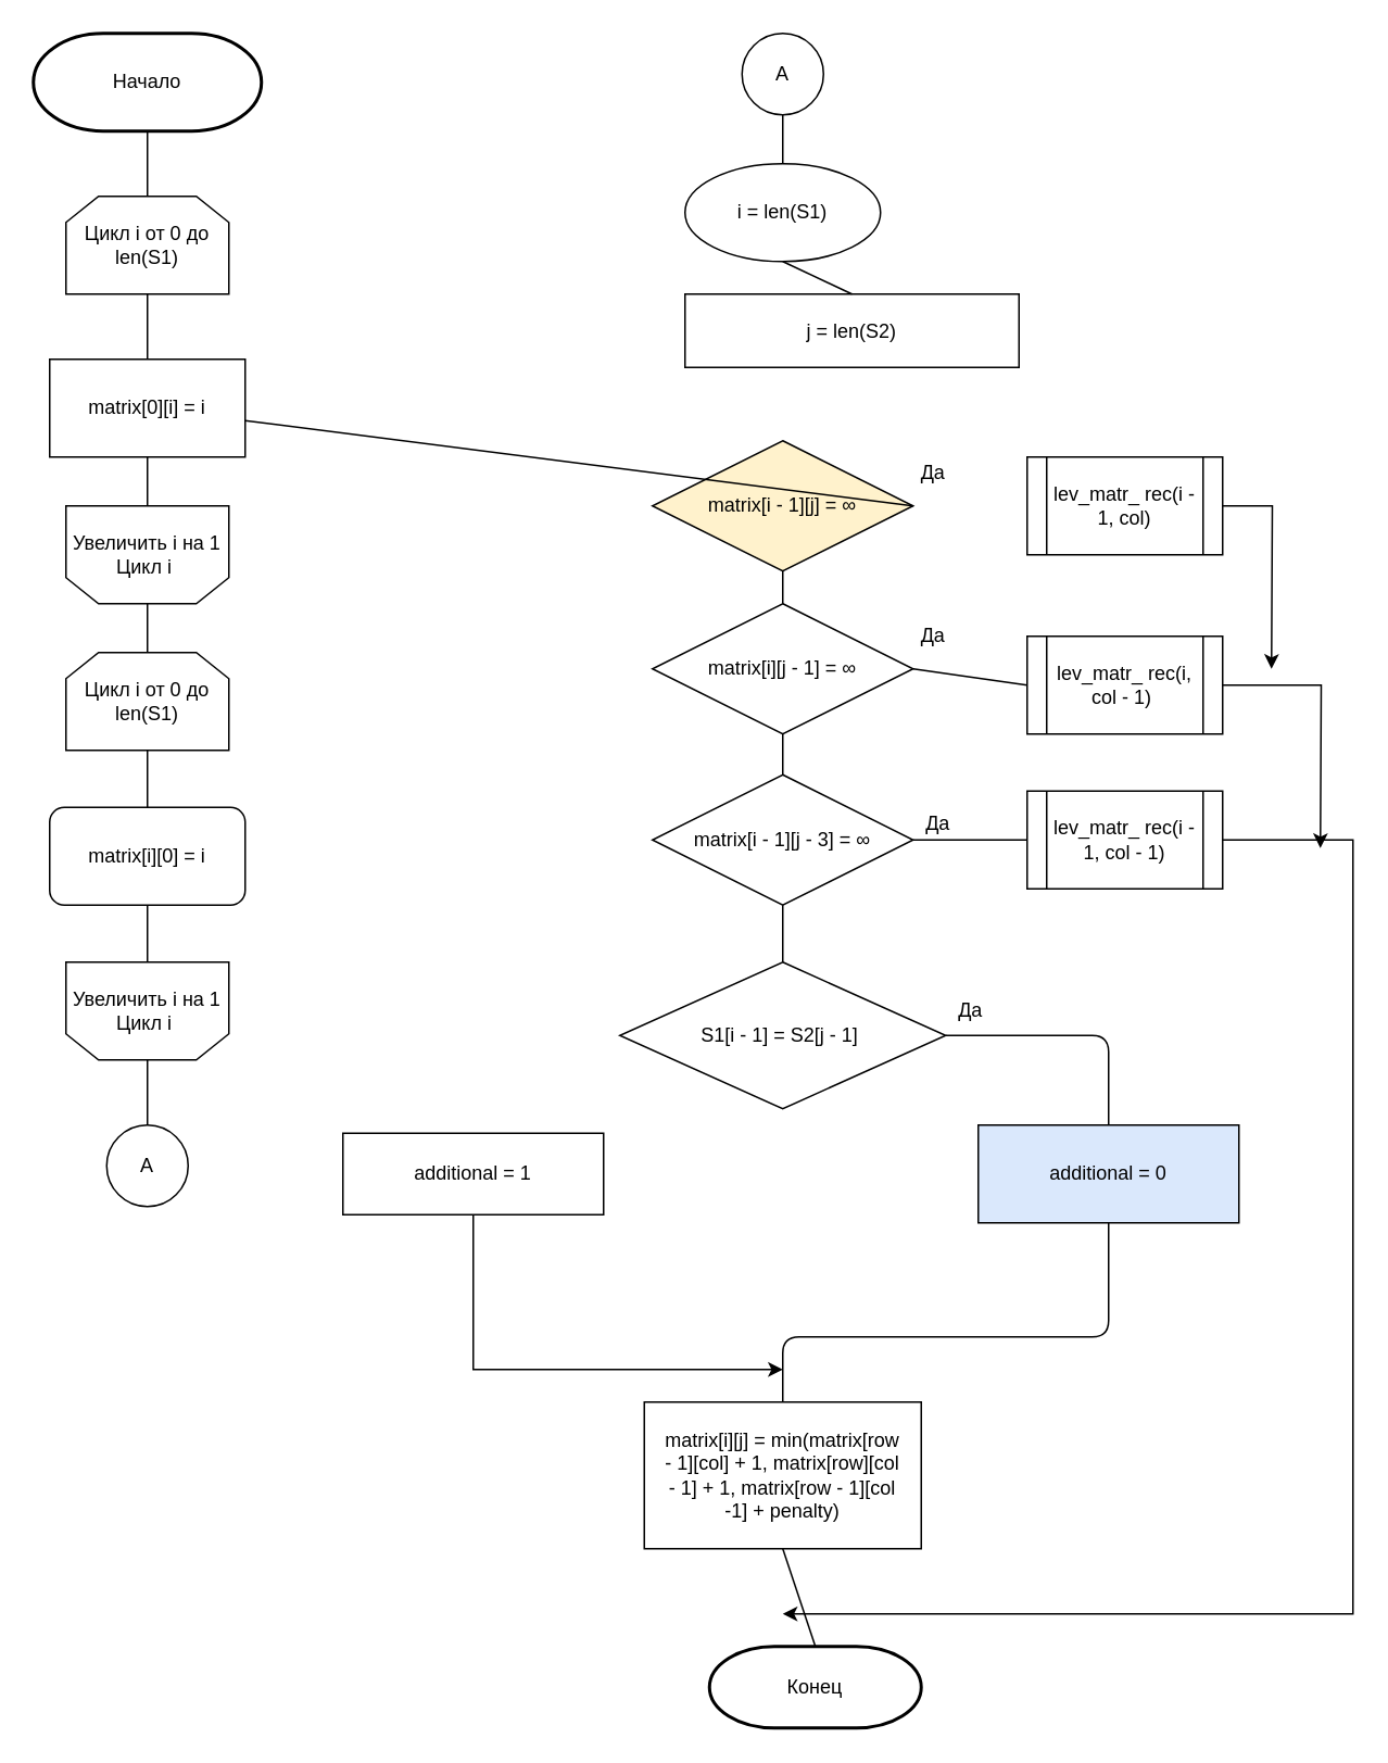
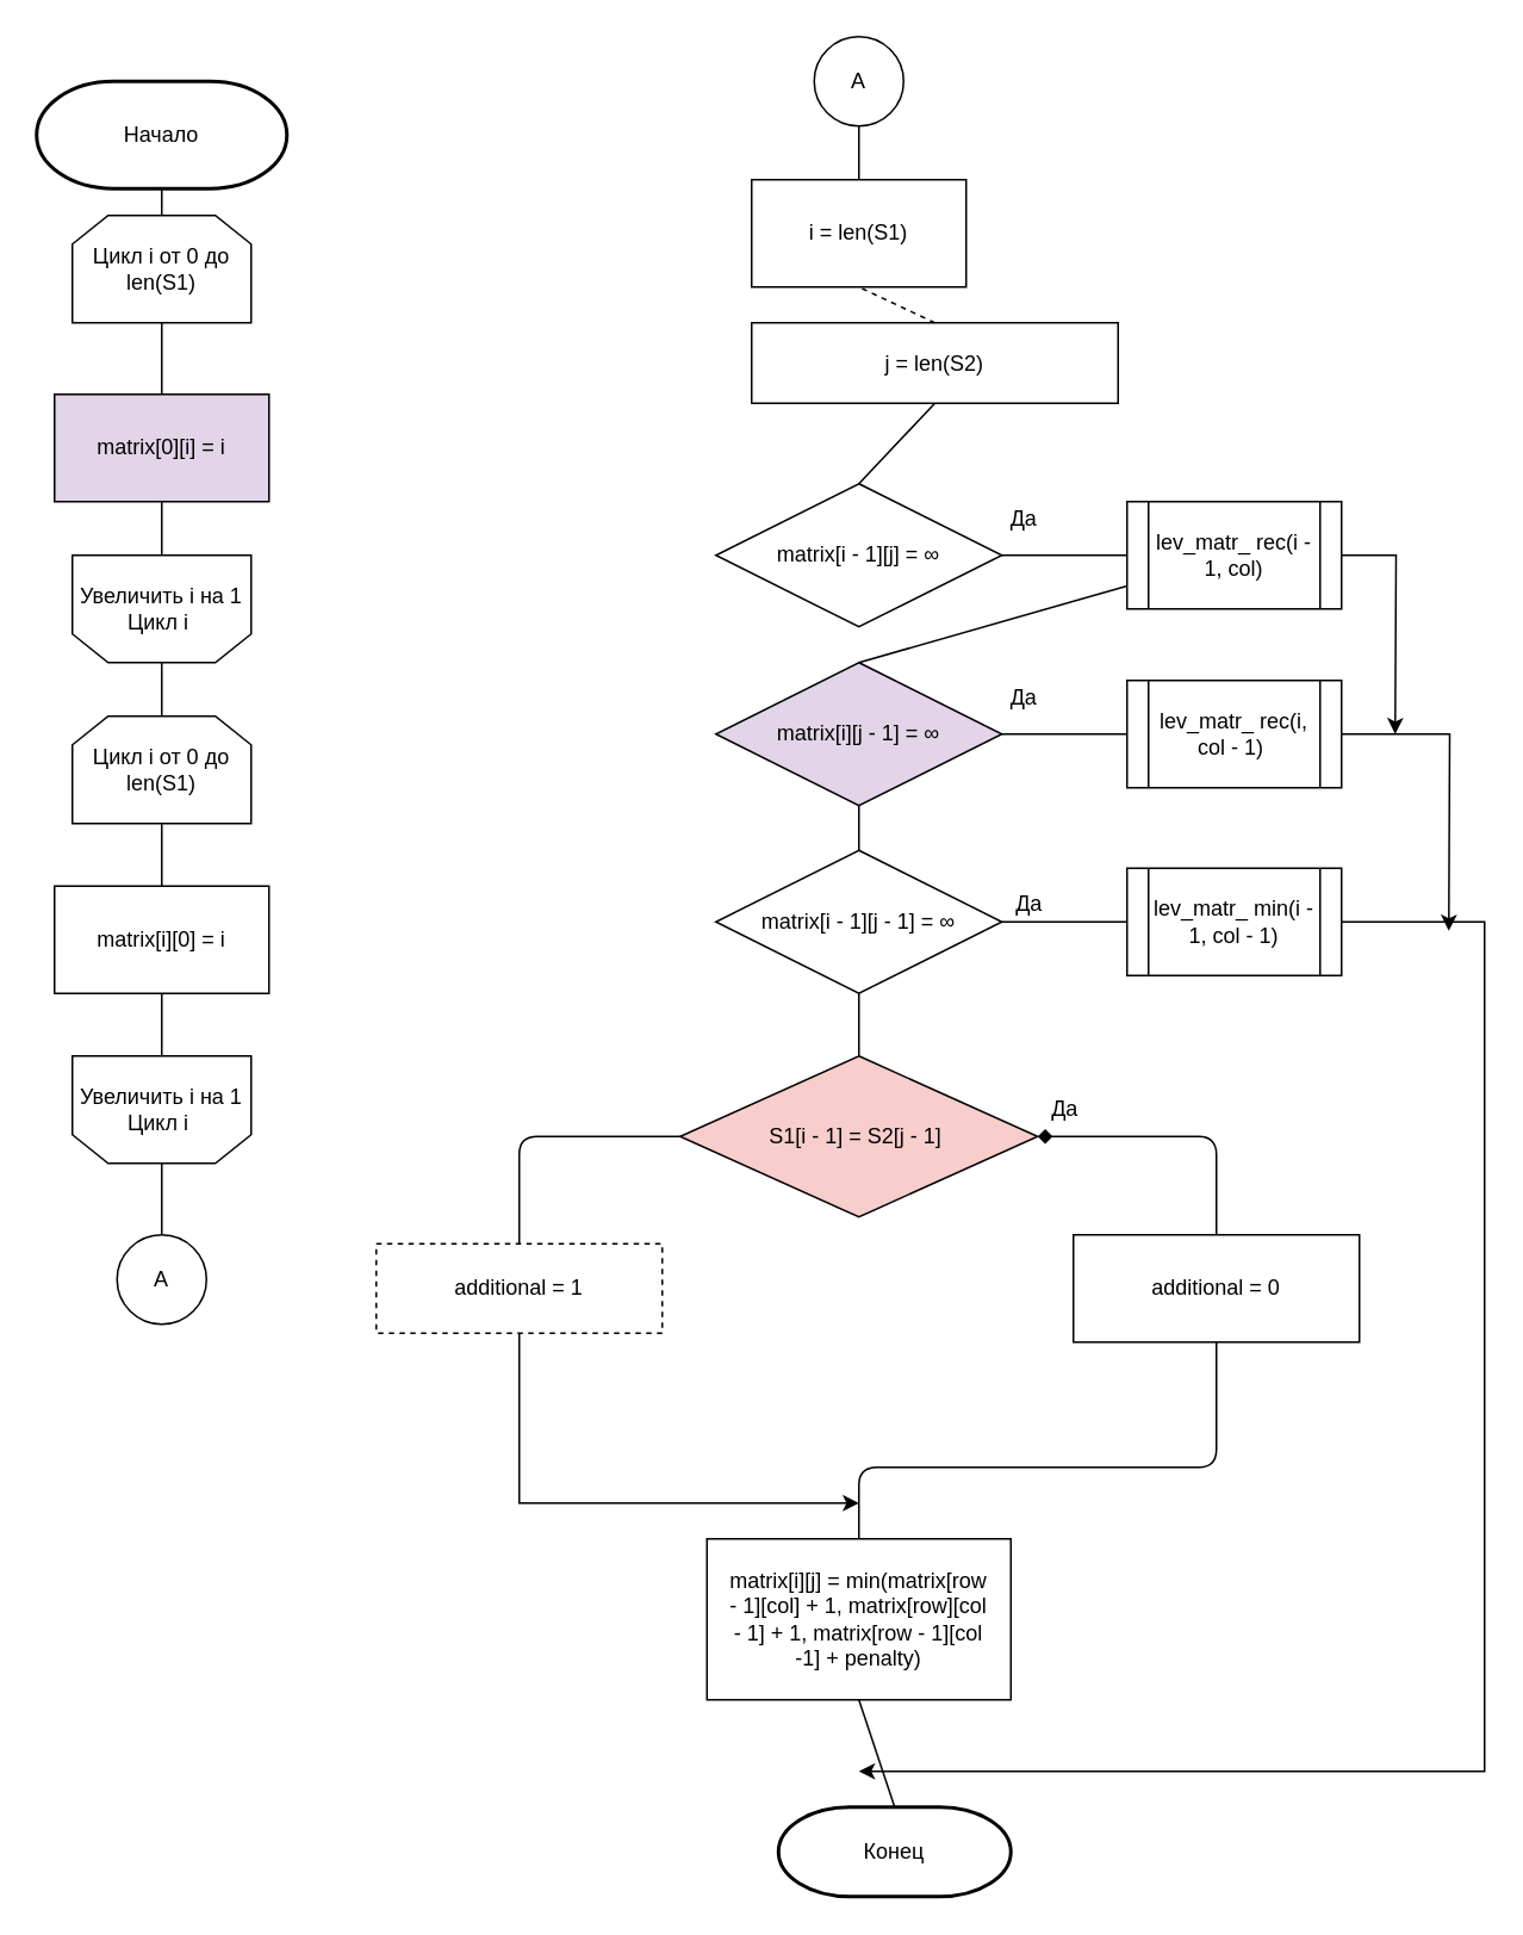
- <mxCell id="2" value="Начало" style="strokeWidth=2;html=1;shape=mxgraph.flowchart.terminator;whiteSpace=wrap;" parent="1" vertex="1"><mxGeometry x="20" y="20" width="140" height="60" as="geometry" /></mxCell>
+ <mxCell id="2" value="Начало" style="strokeWidth=2;html=1;shape=mxgraph.flowchart.terminator;whiteSpace=wrap;" parent="1" vertex="1"><mxGeometry x="20" y="45" width="140" height="60" as="geometry" /></mxCell>
- <mxCell id="14" value="i = len(S1)&lt;br/&gt;" style="ellipse;whiteSpace=wrap;html=1;" parent="1" vertex="1"><mxGeometry x="420" y="100" width="120" height="60" as="geometry" /></mxCell>
+ <mxCell id="14" value="i = len(S1)&lt;br/&gt;" style="whiteSpace=wrap;html=1;" parent="1" vertex="1"><mxGeometry x="420" y="100" width="120" height="60" as="geometry" /></mxCell>
- <mxCell id="17" value="" style="endArrow=none;html=1;entryX=0.5;entryY=1;entryDx=0;entryDy=0;exitX=0.5;exitY=0;exitDx=0;exitDy=0;" parent="1" source="15" target="14" edge="1"><mxGeometry width="50" height="50" relative="1" as="geometry"><mxPoint x="520" y="-40" as="sourcePoint" /><mxPoint x="520" y="-70" as="targetPoint" /></mxGeometry></mxCell>
+ <mxCell id="17" value="" style="endArrow=none;html=1;entryX=0.5;entryY=1;entryDx=0;entryDy=0;exitX=0.5;exitY=0;exitDx=0;exitDy=0;dashed=1;" parent="1" source="15" target="14" edge="1"><mxGeometry width="50" height="50" relative="1" as="geometry"><mxPoint x="520" y="-40" as="sourcePoint" /><mxPoint x="520" y="-70" as="targetPoint" /></mxGeometry></mxCell>
+ <mxCell id="39" value="" style="endArrow=none;html=1;exitX=0.5;exitY=0;exitDx=0;exitDy=0;entryX=0.5;entryY=1;entryDx=0;entryDy=0;" parent="1" source="30" target="15" edge="1"><mxGeometry width="50" height="50" relative="1" as="geometry"><mxPoint x="460" y="290" as="sourcePoint" /><mxPoint x="510" y="240" as="targetPoint" /></mxGeometry></mxCell>
- <mxCell id="4" value="matrix[0][i] = i" style="whiteSpace=wrap;html=1;" parent="1" vertex="1"><mxGeometry x="30" y="220" width="120" height="60" as="geometry" /></mxCell>
+ <mxCell id="4" value="matrix[0][i] = i" style="whiteSpace=wrap;html=1;fillColor=#e1d5e7;" parent="1" vertex="1"><mxGeometry x="30" y="220" width="120" height="60" as="geometry" /></mxCell>
- <mxCell id="40" value="" style="endArrow=none;html=1;exitX=1;exitY=0.5;exitDx=0;exitDy=0;" parent="1" source="30" target="4" edge="1"><mxGeometry width="50" height="50" relative="1" as="geometry"><mxPoint x="570" y="340" as="sourcePoint" /><mxPoint x="620" y="290" as="targetPoint" /></mxGeometry></mxCell>
+ <mxCell id="40" value="" style="endArrow=none;html=1;exitX=1;exitY=0.5;exitDx=0;exitDy=0;entryX=0;entryY=0.5;entryDx=0;entryDy=0;" parent="1" source="30" target="34" edge="1"><mxGeometry width="50" height="50" relative="1" as="geometry"><mxPoint x="570" y="340" as="sourcePoint" /><mxPoint x="620" y="290" as="targetPoint" /></mxGeometry></mxCell>
- <mxCell id="30" value="matrix[i - 1][j] = ∞" style="rhombus;whiteSpace=wrap;html=1;fillColor=#fff2cc;" parent="1" vertex="1"><mxGeometry x="400" y="270" width="160" height="80" as="geometry" /></mxCell>
+ <mxCell id="30" value="matrix[i - 1][j] = ∞" style="rhombus;whiteSpace=wrap;html=1;" parent="1" vertex="1"><mxGeometry x="400" y="270" width="160" height="80" as="geometry" /></mxCell>
- <mxCell id="43" value="" style="endArrow=none;html=1;exitX=0.5;exitY=0;exitDx=0;exitDy=0;entryX=0.5;entryY=1;entryDx=0;entryDy=0;" parent="1" source="31" target="30" edge="1"><mxGeometry width="50" height="50" relative="1" as="geometry"><mxPoint x="590" y="340" as="sourcePoint" /><mxPoint x="660" y="340" as="targetPoint" /></mxGeometry></mxCell>
+ <mxCell id="43" value="" style="endArrow=none;html=1;exitX=0.5;exitY=0;exitDx=0;exitDy=0;" parent="1" source="31" target="34" edge="1"><mxGeometry width="50" height="50" relative="1" as="geometry"><mxPoint x="590" y="340" as="sourcePoint" /><mxPoint x="660" y="340" as="targetPoint" /></mxGeometry></mxCell>
- <mxCell id="31" value="matrix[i][j - 1] = ∞" style="rhombus;whiteSpace=wrap;html=1;" parent="1" vertex="1"><mxGeometry x="400" y="370" width="160" height="80" as="geometry" /></mxCell>
+ <mxCell id="31" value="matrix[i][j - 1] = ∞" style="rhombus;whiteSpace=wrap;html=1;fillColor=#e1d5e7;" parent="1" vertex="1"><mxGeometry x="400" y="370" width="160" height="80" as="geometry" /></mxCell>
- <mxCell id="36" value="lev_matr_ rec(i, col - 1)&amp;nbsp;" style="shape=process;whiteSpace=wrap;html=1;backgroundOutline=1;" parent="1" vertex="1"><mxGeometry x="630" y="390" width="120" height="60" as="geometry" /></mxCell>
+ <mxCell id="36" value="lev_matr_ rec(i, col - 1)&amp;nbsp;" style="shape=process;whiteSpace=wrap;html=1;backgroundOutline=1;" parent="1" vertex="1"><mxGeometry x="630" y="380" width="120" height="60" as="geometry" /></mxCell>
- <mxCell id="32" value="matrix[i - 1][j - 3] = ∞" style="rhombus;whiteSpace=wrap;html=1;" parent="1" vertex="1"><mxGeometry x="400" y="475" width="160" height="80" as="geometry" /></mxCell>
+ <mxCell id="32" value="matrix[i - 1][j - 1] = ∞" style="rhombus;whiteSpace=wrap;html=1;" parent="1" vertex="1"><mxGeometry x="400" y="475" width="160" height="80" as="geometry" /></mxCell>
- <mxCell id="38" value="lev_matr_ rec(i - 1, col - 1)" style="shape=process;whiteSpace=wrap;html=1;backgroundOutline=1;" parent="1" vertex="1"><mxGeometry x="630" y="485" width="120" height="60" as="geometry" /></mxCell>
+ <mxCell id="38" value="lev_matr_ min(i - 1, col - 1)" style="shape=process;whiteSpace=wrap;html=1;backgroundOutline=1;" parent="1" vertex="1"><mxGeometry x="630" y="485" width="120" height="60" as="geometry" /></mxCell>
- <mxCell id="7" value="matrix[i][0] = i" style="whiteSpace=wrap;html=1;rounded=1;" parent="1" vertex="1"><mxGeometry x="30" y="495" width="120" height="60" as="geometry" /></mxCell>
+ <mxCell id="7" value="matrix[i][0] = i" style="whiteSpace=wrap;html=1;" parent="1" vertex="1"><mxGeometry x="30" y="495" width="120" height="60" as="geometry" /></mxCell>
+ <mxCell id="25" value="" style="endArrow=none;html=1;exitX=0.5;exitY=0;exitDx=0;exitDy=0;entryX=0;entryY=0.5;entryDx=0;entryDy=0;" parent="1" source="23" target="20" edge="1"><mxGeometry width="50" height="50" relative="1" as="geometry"><mxPoint x="680" y="770" as="sourcePoint" /><mxPoint x="730" y="720" as="targetPoint" /><Array as="points"><mxPoint x="290" y="635" /></Array></mxGeometry></mxCell>
- <mxCell id="20" value="S1[i - 1] = S2[j - 1]&amp;nbsp;" style="rhombus;whiteSpace=wrap;html=1;" parent="1" vertex="1"><mxGeometry x="380" y="590" width="200" height="90" as="geometry" /></mxCell>
+ <mxCell id="20" value="S1[i - 1] = S2[j - 1]&amp;nbsp;" style="rhombus;whiteSpace=wrap;html=1;fillColor=#f8cecc;" parent="1" vertex="1"><mxGeometry x="380" y="590" width="200" height="90" as="geometry" /></mxCell>
- <mxCell id="26" value="" style="endArrow=none;html=1;exitX=0.5;exitY=0;exitDx=0;exitDy=0;entryX=1;entryY=0.5;entryDx=0;entryDy=0;" parent="1" source="21" target="20" edge="1"><mxGeometry width="50" height="50" relative="1" as="geometry"><mxPoint x="650" y="750" as="sourcePoint" /><mxPoint x="700" y="700" as="targetPoint" /><Array as="points"><mxPoint x="680" y="635" /></Array></mxGeometry></mxCell>
+ <mxCell id="26" value="" style="endArrow=diamond;html=1;exitX=0.5;exitY=0;exitDx=0;exitDy=0;entryX=1;entryY=0.5;entryDx=0;entryDy=0;" parent="1" source="21" target="20" edge="1"><mxGeometry width="50" height="50" relative="1" as="geometry"><mxPoint x="650" y="750" as="sourcePoint" /><mxPoint x="700" y="700" as="targetPoint" /><Array as="points"><mxPoint x="680" y="635" /></Array></mxGeometry></mxCell>
- <mxCell id="23" value="additional = 1" style="whiteSpace=wrap;html=1;" parent="1" vertex="1"><mxGeometry x="210" y="695" width="160" height="50" as="geometry" /></mxCell>
+ <mxCell id="23" value="additional = 1" style="whiteSpace=wrap;html=1;dashed=1;" parent="1" vertex="1"><mxGeometry x="210" y="695" width="160" height="50" as="geometry" /></mxCell>
- <mxCell id="21" value="additional = 0" style="whiteSpace=wrap;html=1;fillColor=#dae8fc;" parent="1" vertex="1"><mxGeometry x="600" y="690" width="160" height="60" as="geometry" /></mxCell>
+ <mxCell id="21" value="additional = 0" style="whiteSpace=wrap;html=1;" parent="1" vertex="1"><mxGeometry x="600" y="690" width="160" height="60" as="geometry" /></mxCell>
